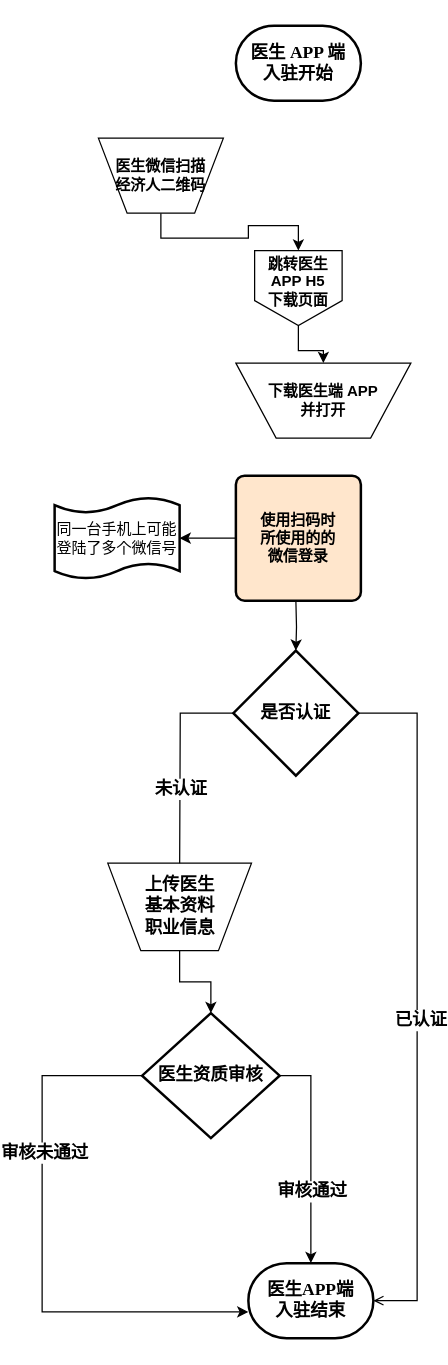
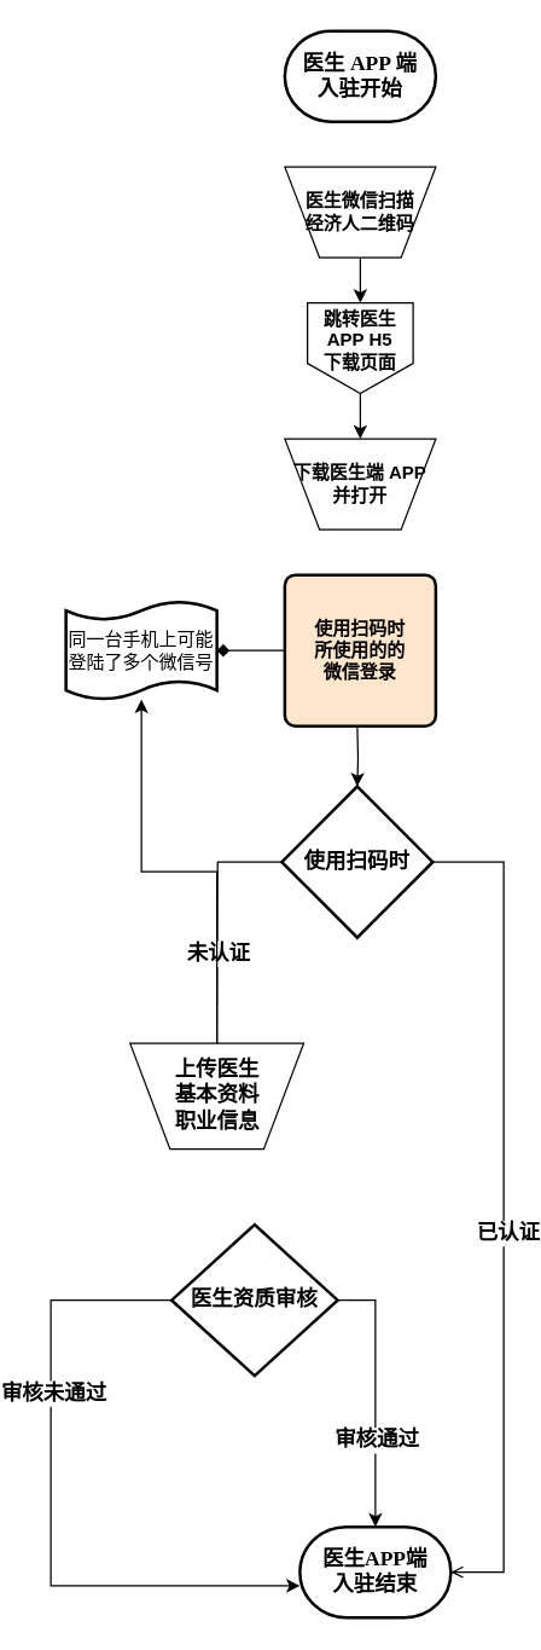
- <mxCell id="4" value="医生微信扫描&lt;br&gt;经济人二维码" style="verticalLabelPosition=middle;verticalAlign=middle;html=1;shape=trapezoid;perimeter=trapezoidPerimeter;whiteSpace=wrap;size=0.23;arcSize=10;flipV=1;labelPosition=center;align=center;fontStyle=1" vertex="1" parent="1"><mxGeometry x="65" y="110" width="100" height="60" as="geometry" /></mxCell>
+ <mxCell id="4" value="医生微信扫描&lt;br&gt;经济人二维码" style="verticalLabelPosition=middle;verticalAlign=middle;html=1;shape=trapezoid;perimeter=trapezoidPerimeter;whiteSpace=wrap;size=0.23;arcSize=10;flipV=1;labelPosition=center;align=center;fontStyle=1" vertex="1" parent="1"><mxGeometry x="175" y="110" width="100" height="60" as="geometry" /></mxCell>
- <mxCell id="8" value="下载医生端 APP&lt;br&gt;并打开" style="verticalLabelPosition=middle;verticalAlign=middle;html=1;shape=trapezoid;perimeter=trapezoidPerimeter;whiteSpace=wrap;size=0.23;arcSize=10;flipV=1;labelPosition=center;align=center;fontStyle=1" vertex="1" parent="1"><mxGeometry x="175" y="290" width="140" height="60" as="geometry" /></mxCell>
+ <mxCell id="8" value="下载医生端 APP&lt;br&gt;并打开" style="verticalLabelPosition=middle;verticalAlign=middle;html=1;shape=trapezoid;perimeter=trapezoidPerimeter;whiteSpace=wrap;size=0.23;arcSize=10;flipV=1;labelPosition=center;align=center;fontStyle=1" vertex="1" parent="1"><mxGeometry x="175" y="290" width="100" height="60" as="geometry" /></mxCell>
- <mxCell id="9" style="edgeStyle=orthogonalEdgeStyle;rounded=0;orthogonalLoop=1;jettySize=auto;html=1;entryX=1;entryY=0.5;entryDx=0;entryDy=0;entryPerimeter=0;" edge="1" parent="1" source="10" target="25"><mxGeometry relative="1" as="geometry" /></mxCell>
+ <mxCell id="9" style="edgeStyle=orthogonalEdgeStyle;rounded=0;orthogonalLoop=1;jettySize=auto;html=1;entryX=1;entryY=0.5;entryDx=0;entryDy=0;entryPerimeter=0;endArrow=diamond;" edge="1" parent="1" source="10" target="25"><mxGeometry relative="1" as="geometry" /></mxCell>
- <mxCell id="16" value="是否认证" style="strokeWidth=2;html=1;shape=mxgraph.flowchart.decision;whiteSpace=wrap;fontFamily=Georgia;fontStyle=1;fontSize=14;" vertex="1" parent="1"><mxGeometry x="173" y="520" width="100" height="100" as="geometry" /></mxCell>
+ <mxCell id="16" value="使用扫码时" style="strokeWidth=2;html=1;shape=mxgraph.flowchart.decision;whiteSpace=wrap;fontFamily=Georgia;fontStyle=1;fontSize=14;" vertex="1" parent="1"><mxGeometry x="173" y="520" width="100" height="100" as="geometry" /></mxCell>
- <mxCell id="23" style="edgeStyle=orthogonalEdgeStyle;rounded=0;orthogonalLoop=1;jettySize=auto;html=1;entryX=0.5;entryY=0;entryDx=0;entryDy=0;entryPerimeter=0;fontFamily=Georgia;fontStyle=1;fontSize=14;" edge="1" parent="1" source="24" target="22"><mxGeometry relative="1" as="geometry" /></mxCell>
+ <mxCell id="23" style="edgeStyle=orthogonalEdgeStyle;rounded=0;orthogonalLoop=1;jettySize=auto;html=1;fontFamily=Georgia;fontStyle=1;fontSize=14;" edge="1" parent="1" source="24" target="25"><mxGeometry relative="1" as="geometry" /></mxCell>
